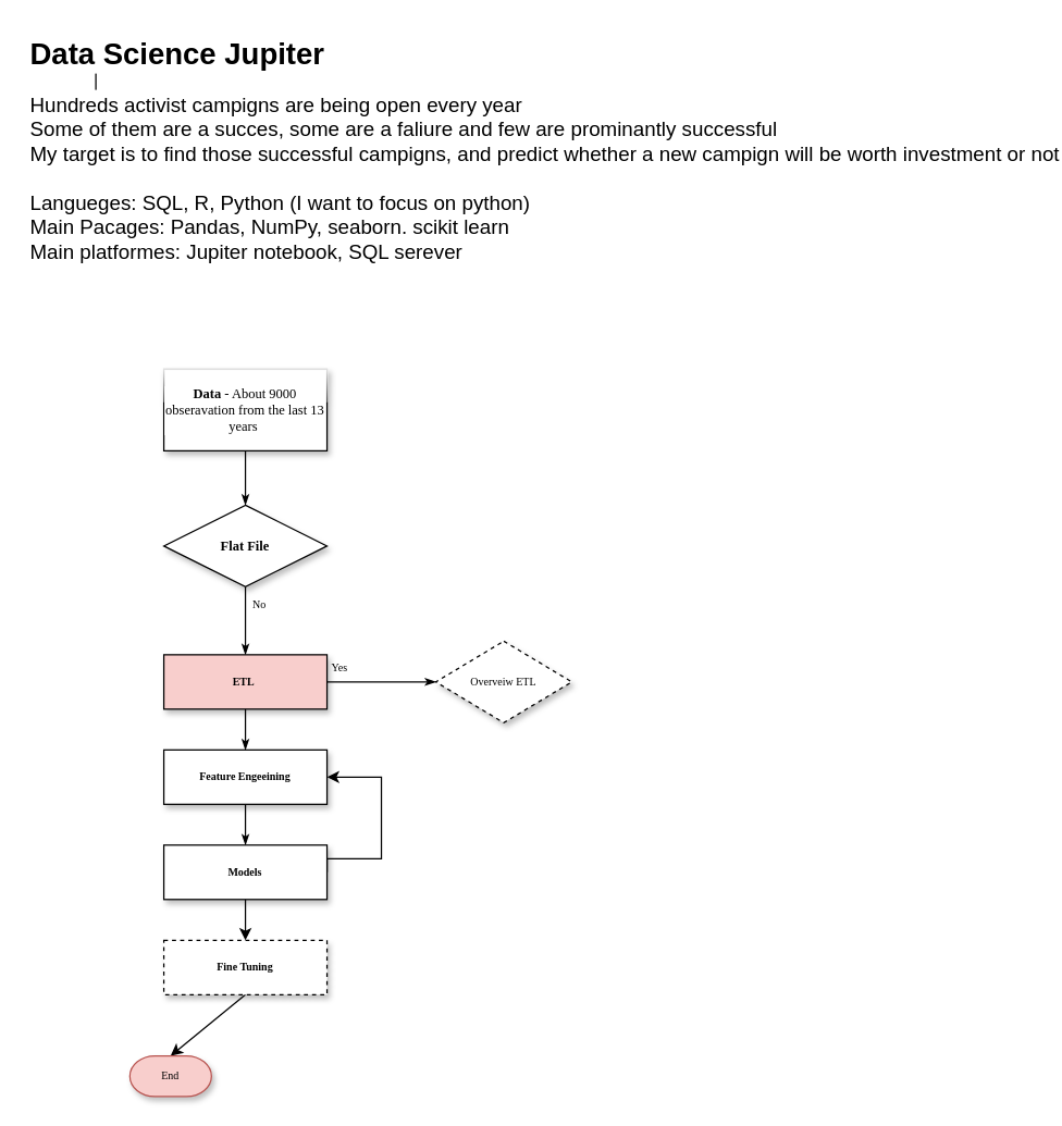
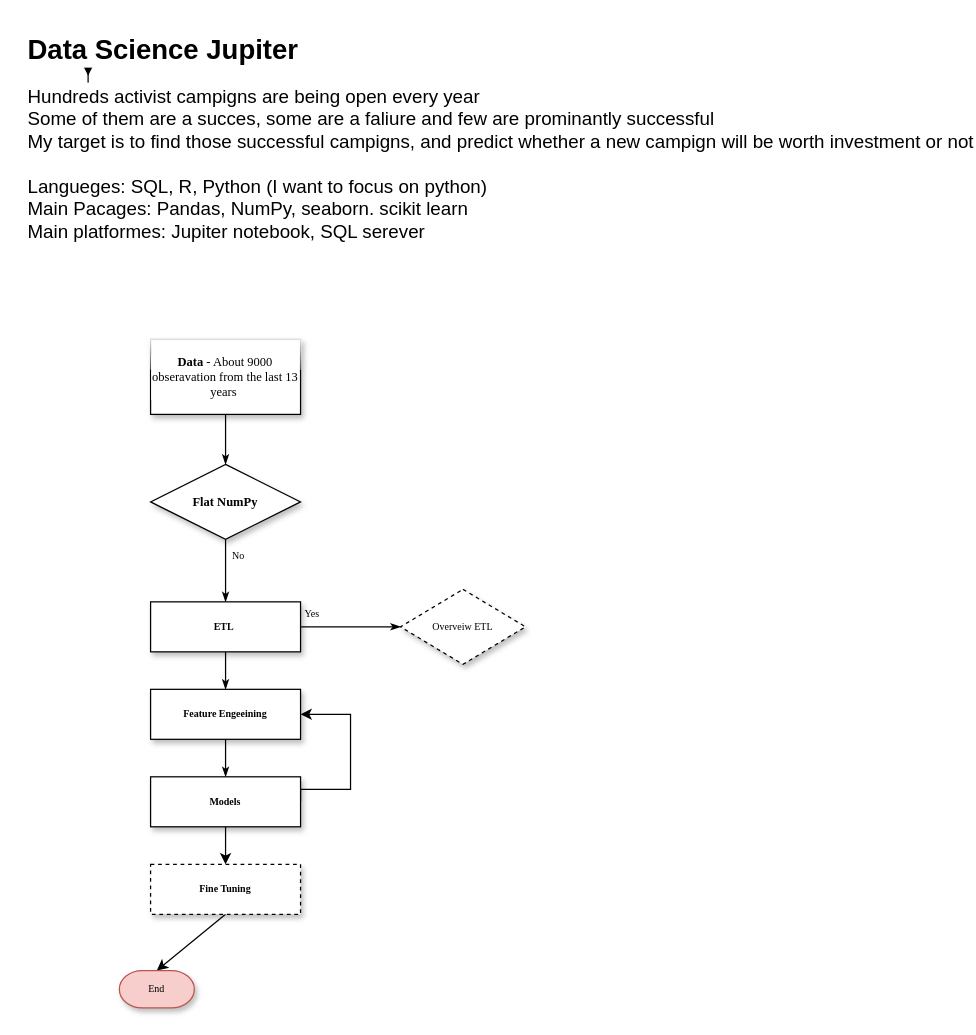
- <mxCell id="18" value="" style="edgeStyle=orthogonalEdgeStyle;rounded=0;orthogonalLoop=1;jettySize=auto;html=1;fontSize=15;endArrow=none;" parent="1" source="19" target="20" edge="1"><mxGeometry relative="1" as="geometry" /></mxCell>
+ <mxCell id="18" value="" style="edgeStyle=orthogonalEdgeStyle;rounded=0;orthogonalLoop=1;jettySize=auto;html=1;fontSize=15;" parent="1" source="19" target="20" edge="1"><mxGeometry relative="1" as="geometry" /></mxCell>
- <mxCell id="6" value="&lt;b style=&quot;font-size: 10px&quot;&gt;Flat File&lt;/b&gt;" style="rhombus;whiteSpace=wrap;html=1;rounded=0;shadow=1;labelBackgroundColor=none;strokeWidth=1;fontFamily=Verdana;fontSize=10;align=center;" parent="1" vertex="1"><mxGeometry x="120" y="371" width="120" height="60" as="geometry" /></mxCell>
+ <mxCell id="6" value="&lt;b style=&quot;font-size: 10px&quot;&gt;Flat NumPy&lt;/b&gt;" style="rhombus;whiteSpace=wrap;html=1;rounded=0;shadow=1;labelBackgroundColor=none;strokeWidth=1;fontFamily=Verdana;fontSize=10;align=center;" parent="1" vertex="1"><mxGeometry x="120" y="371" width="120" height="60" as="geometry" /></mxCell>
- <mxCell id="9" value="&lt;b&gt;ETL&amp;nbsp;&lt;/b&gt;" style="whiteSpace=wrap;html=1;rounded=0;shadow=1;labelBackgroundColor=none;strokeWidth=1;fontFamily=Verdana;fontSize=8;align=center;fillColor=#f8cecc;" parent="1" vertex="1"><mxGeometry x="120" y="481" width="120" height="40" as="geometry" /></mxCell>
+ <mxCell id="9" value="&lt;b&gt;ETL&amp;nbsp;&lt;/b&gt;" style="whiteSpace=wrap;html=1;rounded=0;shadow=1;labelBackgroundColor=none;strokeWidth=1;fontFamily=Verdana;fontSize=8;align=center;" parent="1" vertex="1"><mxGeometry x="120" y="481" width="120" height="40" as="geometry" /></mxCell>
